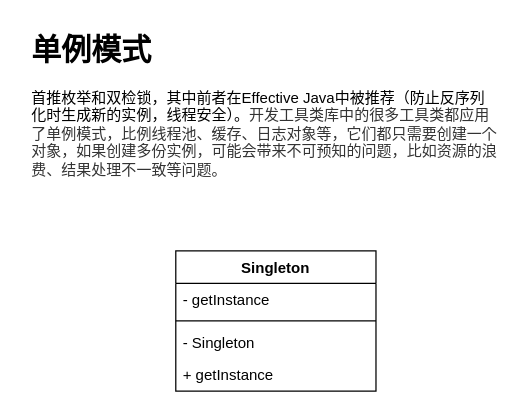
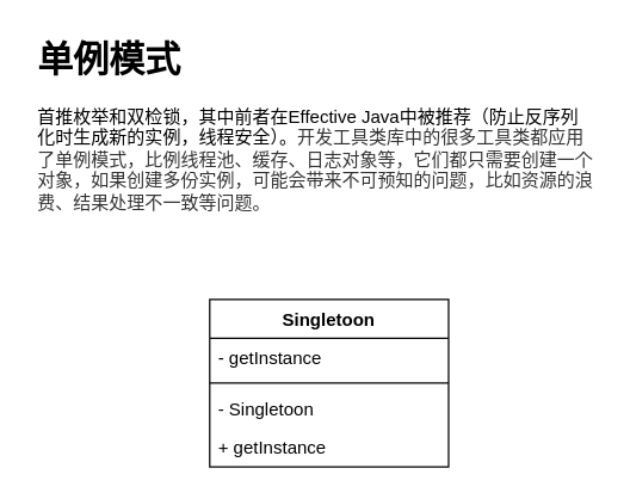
- <mxCell id="2" value="Singleton" style="swimlane;fontStyle=1;align=center;verticalAlign=top;childLayout=stackLayout;horizontal=1;startSize=26;horizontalStack=0;resizeParent=1;resizeParentMax=0;resizeLast=0;collapsible=1;marginBottom=0;" parent="1" vertex="1"><mxGeometry x="140" y="200" width="160" height="112" as="geometry" /></mxCell>
+ <mxCell id="2" value="Singletoon" style="swimlane;fontStyle=1;align=center;verticalAlign=top;childLayout=stackLayout;horizontal=1;startSize=26;horizontalStack=0;resizeParent=1;resizeParentMax=0;resizeLast=0;collapsible=1;marginBottom=0;" parent="1" vertex="1"><mxGeometry x="140" y="200" width="160" height="112" as="geometry" /></mxCell>
- <mxCell id="5" value="- Singleton" style="text;strokeColor=none;fillColor=none;align=left;verticalAlign=top;spacingLeft=4;spacingRight=4;overflow=hidden;rotatable=0;points=[[0,0.5],[1,0.5]];portConstraint=eastwest;" parent="2" vertex="1"><mxGeometry y="60" width="160" height="26" as="geometry" /></mxCell>
+ <mxCell id="5" value="- Singletoon" style="text;strokeColor=none;fillColor=none;align=left;verticalAlign=top;spacingLeft=4;spacingRight=4;overflow=hidden;rotatable=0;points=[[0,0.5],[1,0.5]];portConstraint=eastwest;" parent="2" vertex="1"><mxGeometry y="60" width="160" height="26" as="geometry" /></mxCell>
